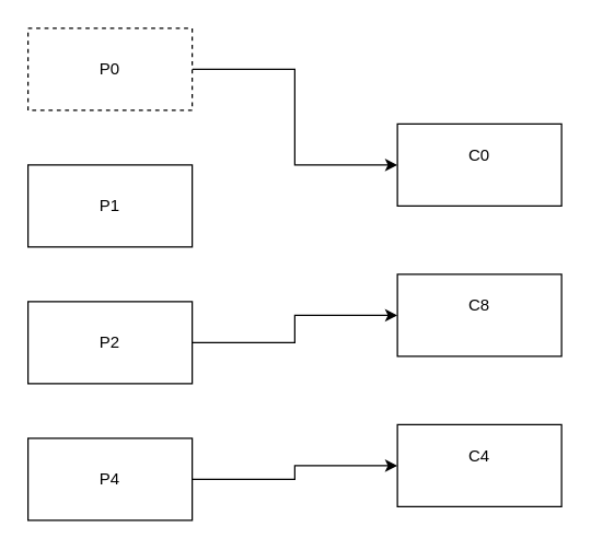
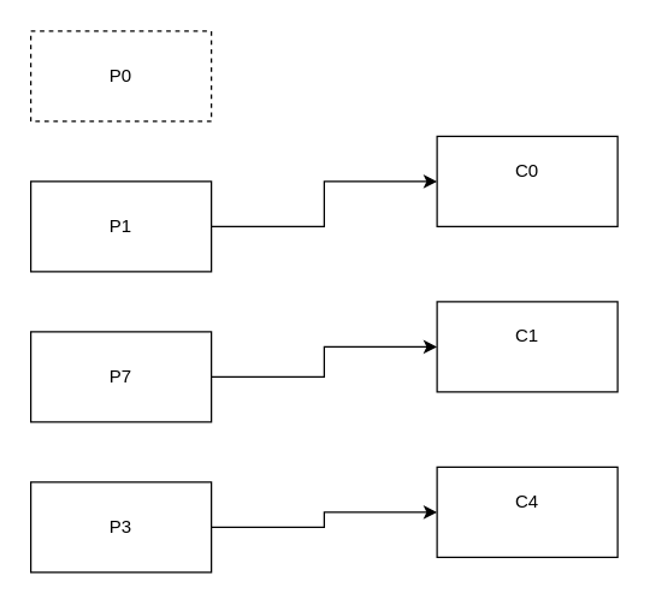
- <mxCell id="6" style="edgeStyle=orthogonalEdgeStyle;rounded=0;orthogonalLoop=1;jettySize=auto;html=1;entryX=0;entryY=0.5;entryDx=0;entryDy=0;" edge="1" parent="1" source="7" target="10"><mxGeometry relative="1" as="geometry" /></mxCell>
+ <mxCell id="2" style="edgeStyle=orthogonalEdgeStyle;rounded=0;orthogonalLoop=1;jettySize=auto;html=1;entryX=0;entryY=0.5;entryDx=0;entryDy=0;" edge="1" parent="1" source="3" target="10"><mxGeometry relative="1" as="geometry" /></mxCell>
- <mxCell id="11" value="C8&lt;div&gt;&lt;br&gt;&lt;/div&gt;" style="rounded=0;whiteSpace=wrap;html=1;" vertex="1" parent="1"><mxGeometry x="290" y="200" width="120" height="60" as="geometry" /></mxCell>
+ <mxCell id="11" value="C1&lt;div&gt;&lt;br&gt;&lt;/div&gt;" style="rounded=0;whiteSpace=wrap;html=1;" vertex="1" parent="1"><mxGeometry x="290" y="200" width="120" height="60" as="geometry" /></mxCell>
- <mxCell id="5" value="P2" style="rounded=0;whiteSpace=wrap;html=1;" vertex="1" parent="1"><mxGeometry x="20" y="220" width="120" height="60" as="geometry" /></mxCell>
+ <mxCell id="5" value="P7" style="rounded=0;whiteSpace=wrap;html=1;" vertex="1" parent="1"><mxGeometry x="20" y="220" width="120" height="60" as="geometry" /></mxCell>
- <mxCell id="9" value="P4" style="rounded=0;whiteSpace=wrap;html=1;" vertex="1" parent="1"><mxGeometry x="20" y="320" width="120" height="60" as="geometry" /></mxCell>
+ <mxCell id="9" value="P3" style="rounded=0;whiteSpace=wrap;html=1;" vertex="1" parent="1"><mxGeometry x="20" y="320" width="120" height="60" as="geometry" /></mxCell>
